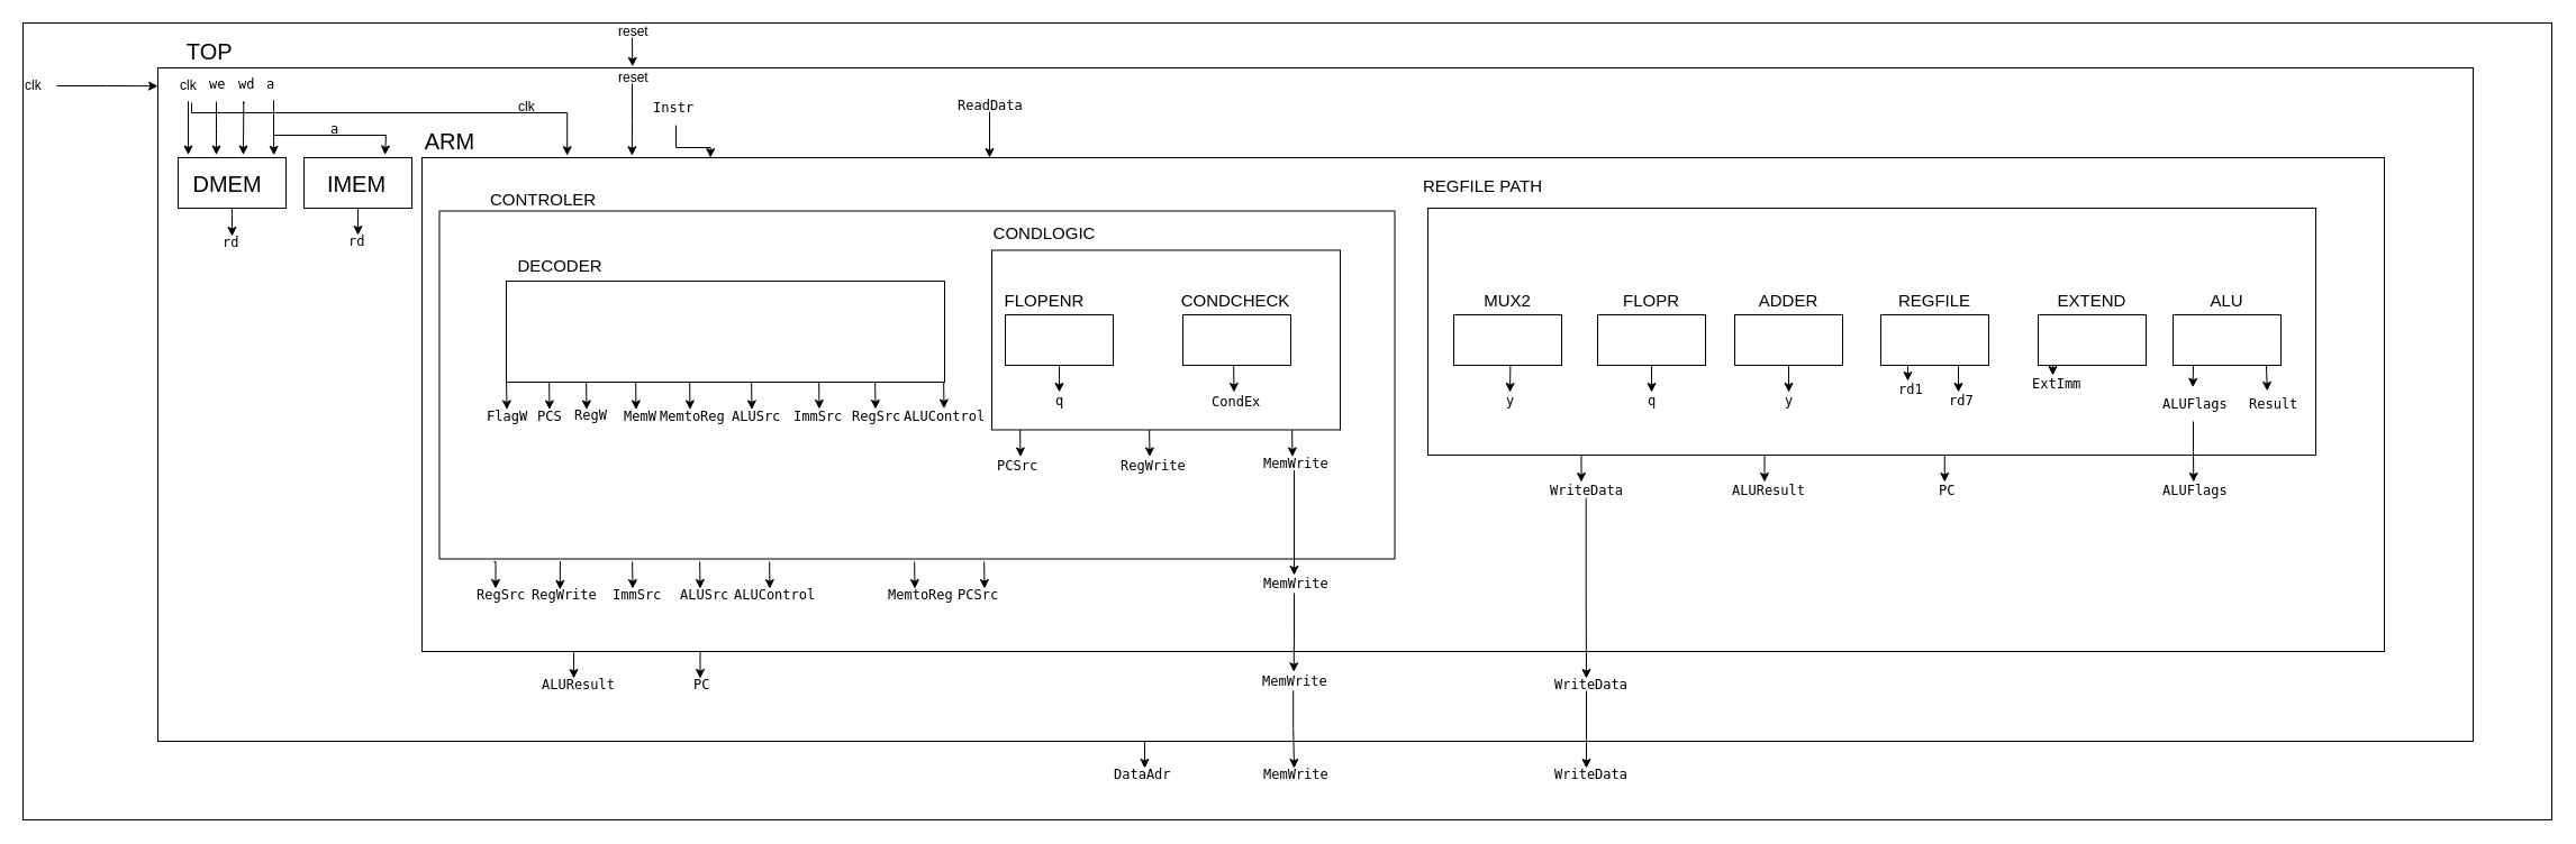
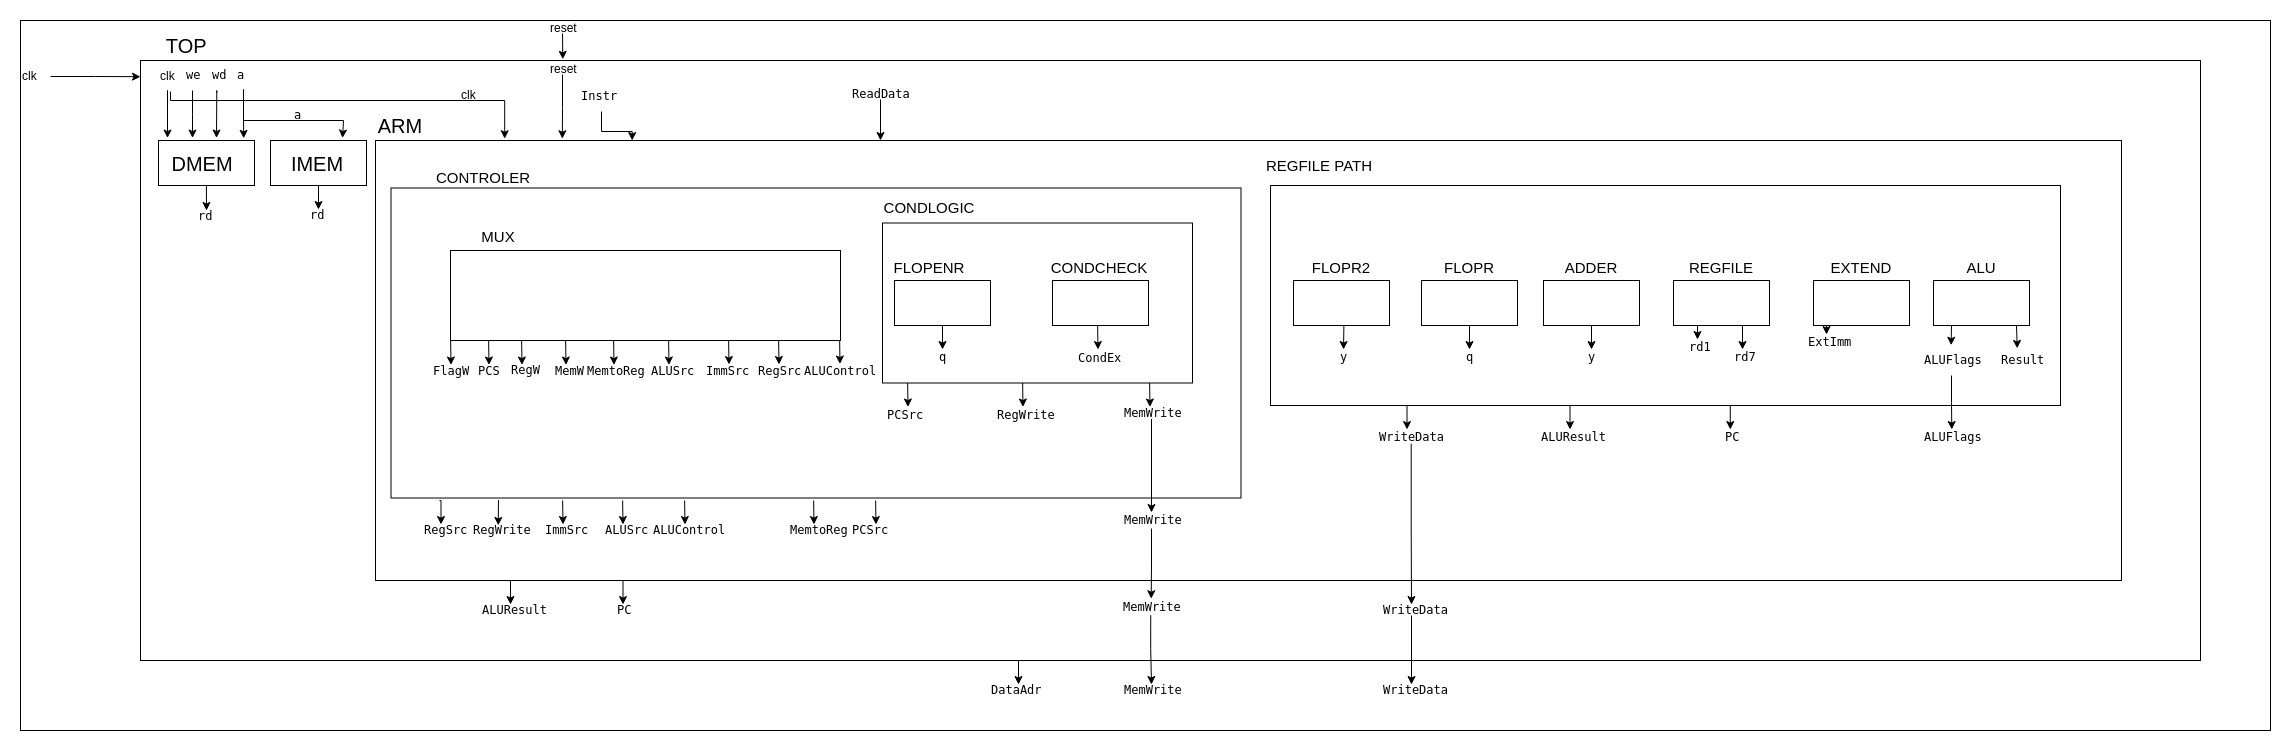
- <mxCell id="21" value="&lt;span style=&quot;font-size: 15px;&quot;&gt;DECODER&lt;/span&gt;" style="text;html=1;align=center;verticalAlign=middle;whiteSpace=wrap;rounded=0;fontSize=20;" parent="1" vertex="1"><mxGeometry x="448.5" y="209" width="98" height="50" as="geometry" /></mxCell>
+ <mxCell id="21" value="&lt;span style=&quot;font-size: 15px;&quot;&gt;MUX&lt;/span&gt;" style="text;html=1;align=center;verticalAlign=middle;whiteSpace=wrap;rounded=0;fontSize=20;" parent="1" vertex="1"><mxGeometry x="448.5" y="209" width="98" height="50" as="geometry" /></mxCell>
- <mxCell id="28" value="&lt;span style=&quot;font-size: 15px;&quot;&gt;MUX2&lt;/span&gt;" style="text;html=1;align=center;verticalAlign=middle;whiteSpace=wrap;rounded=0;fontSize=20;" parent="1" vertex="1"><mxGeometry x="1292" y="240" width="98" height="50" as="geometry" /></mxCell>
+ <mxCell id="28" value="&lt;span style=&quot;font-size: 15px;&quot;&gt;FLOPR2&lt;/span&gt;" style="text;html=1;align=center;verticalAlign=middle;whiteSpace=wrap;rounded=0;fontSize=20;" parent="1" vertex="1"><mxGeometry x="1292" y="240" width="98" height="50" as="geometry" /></mxCell>
